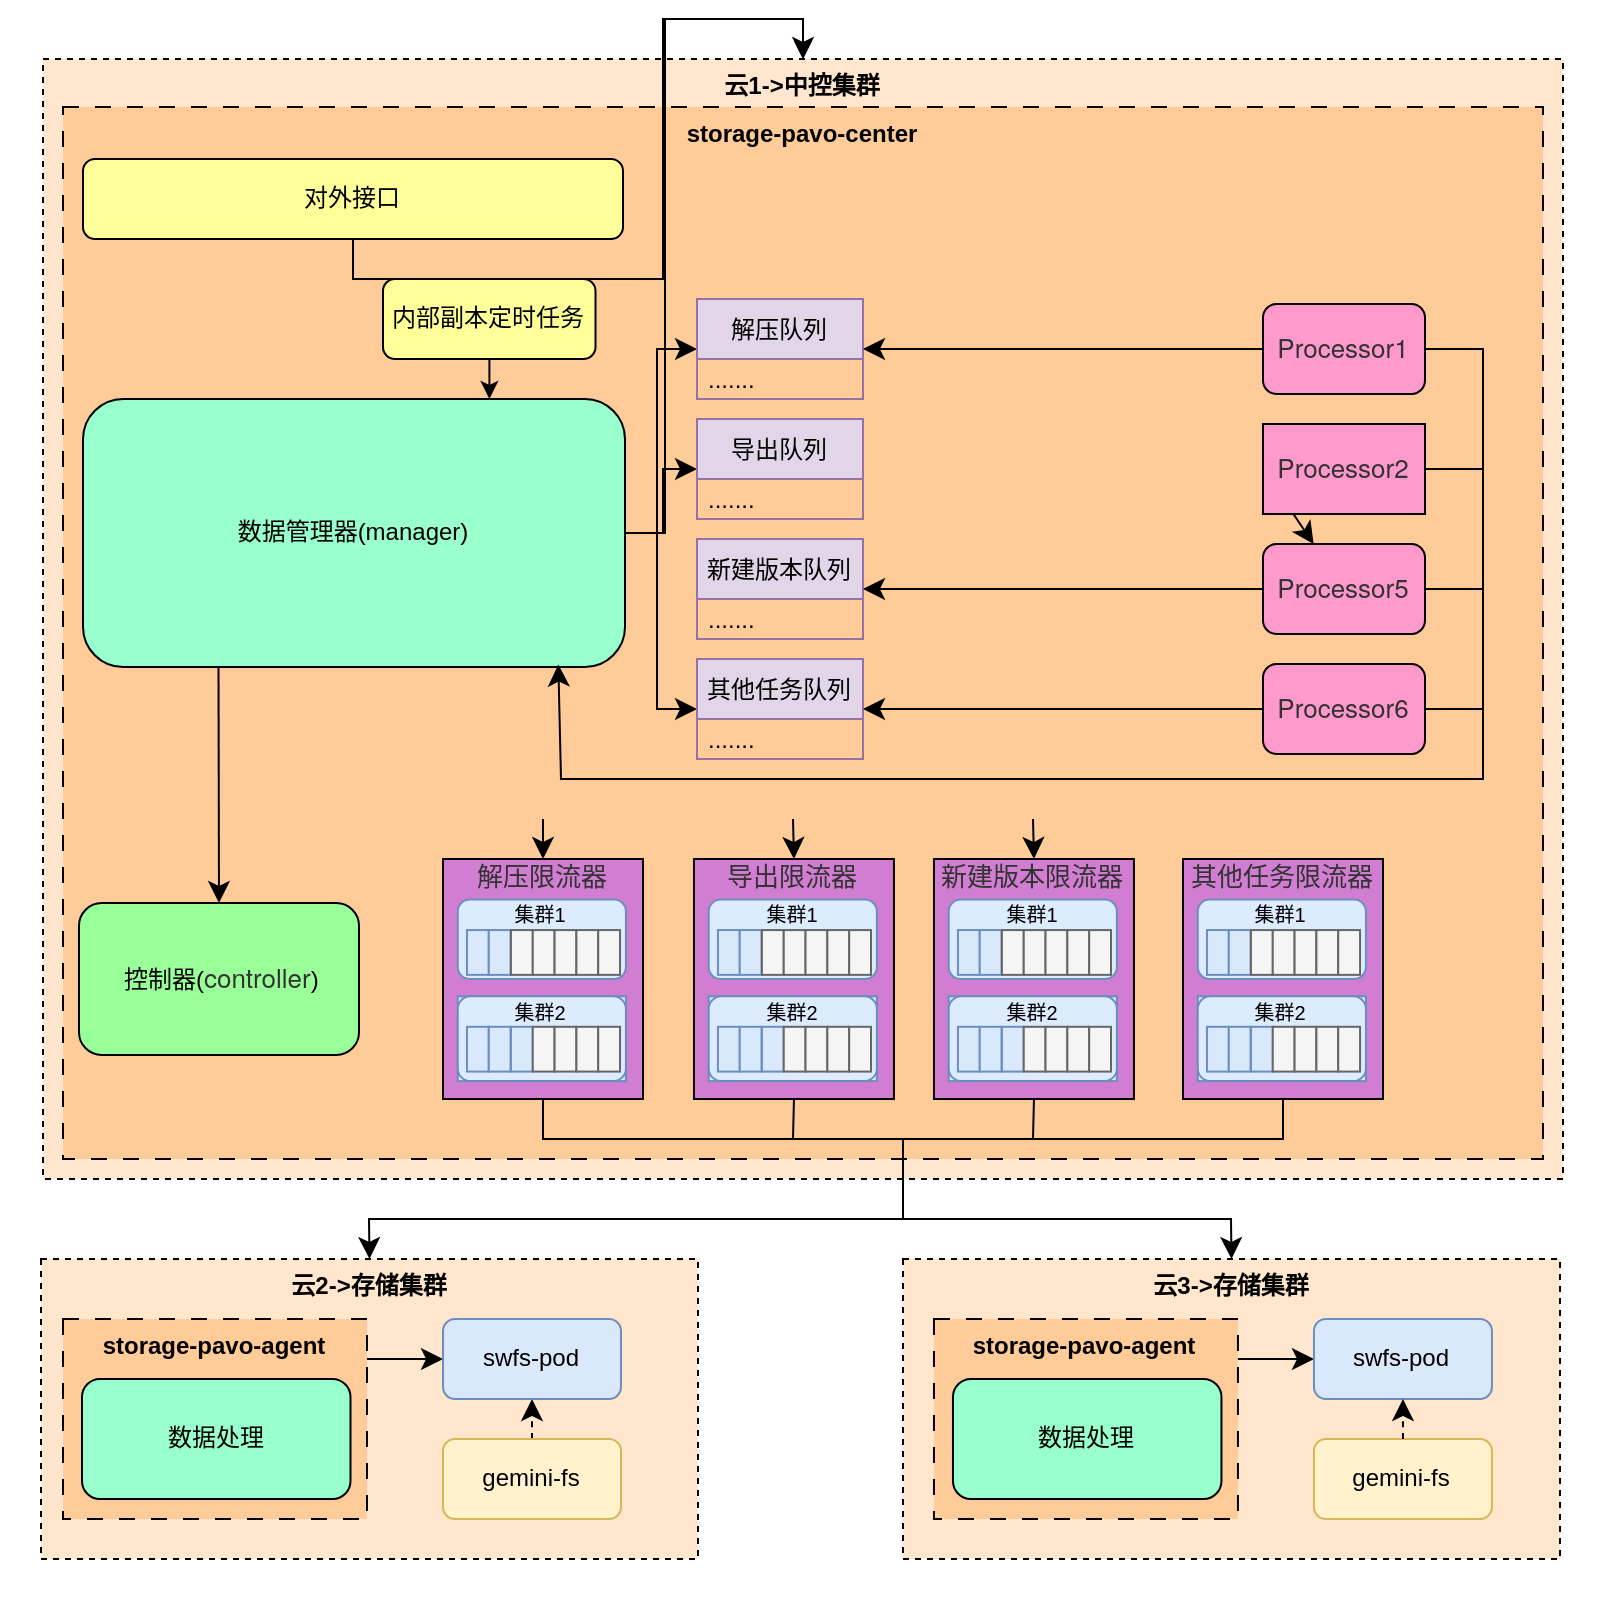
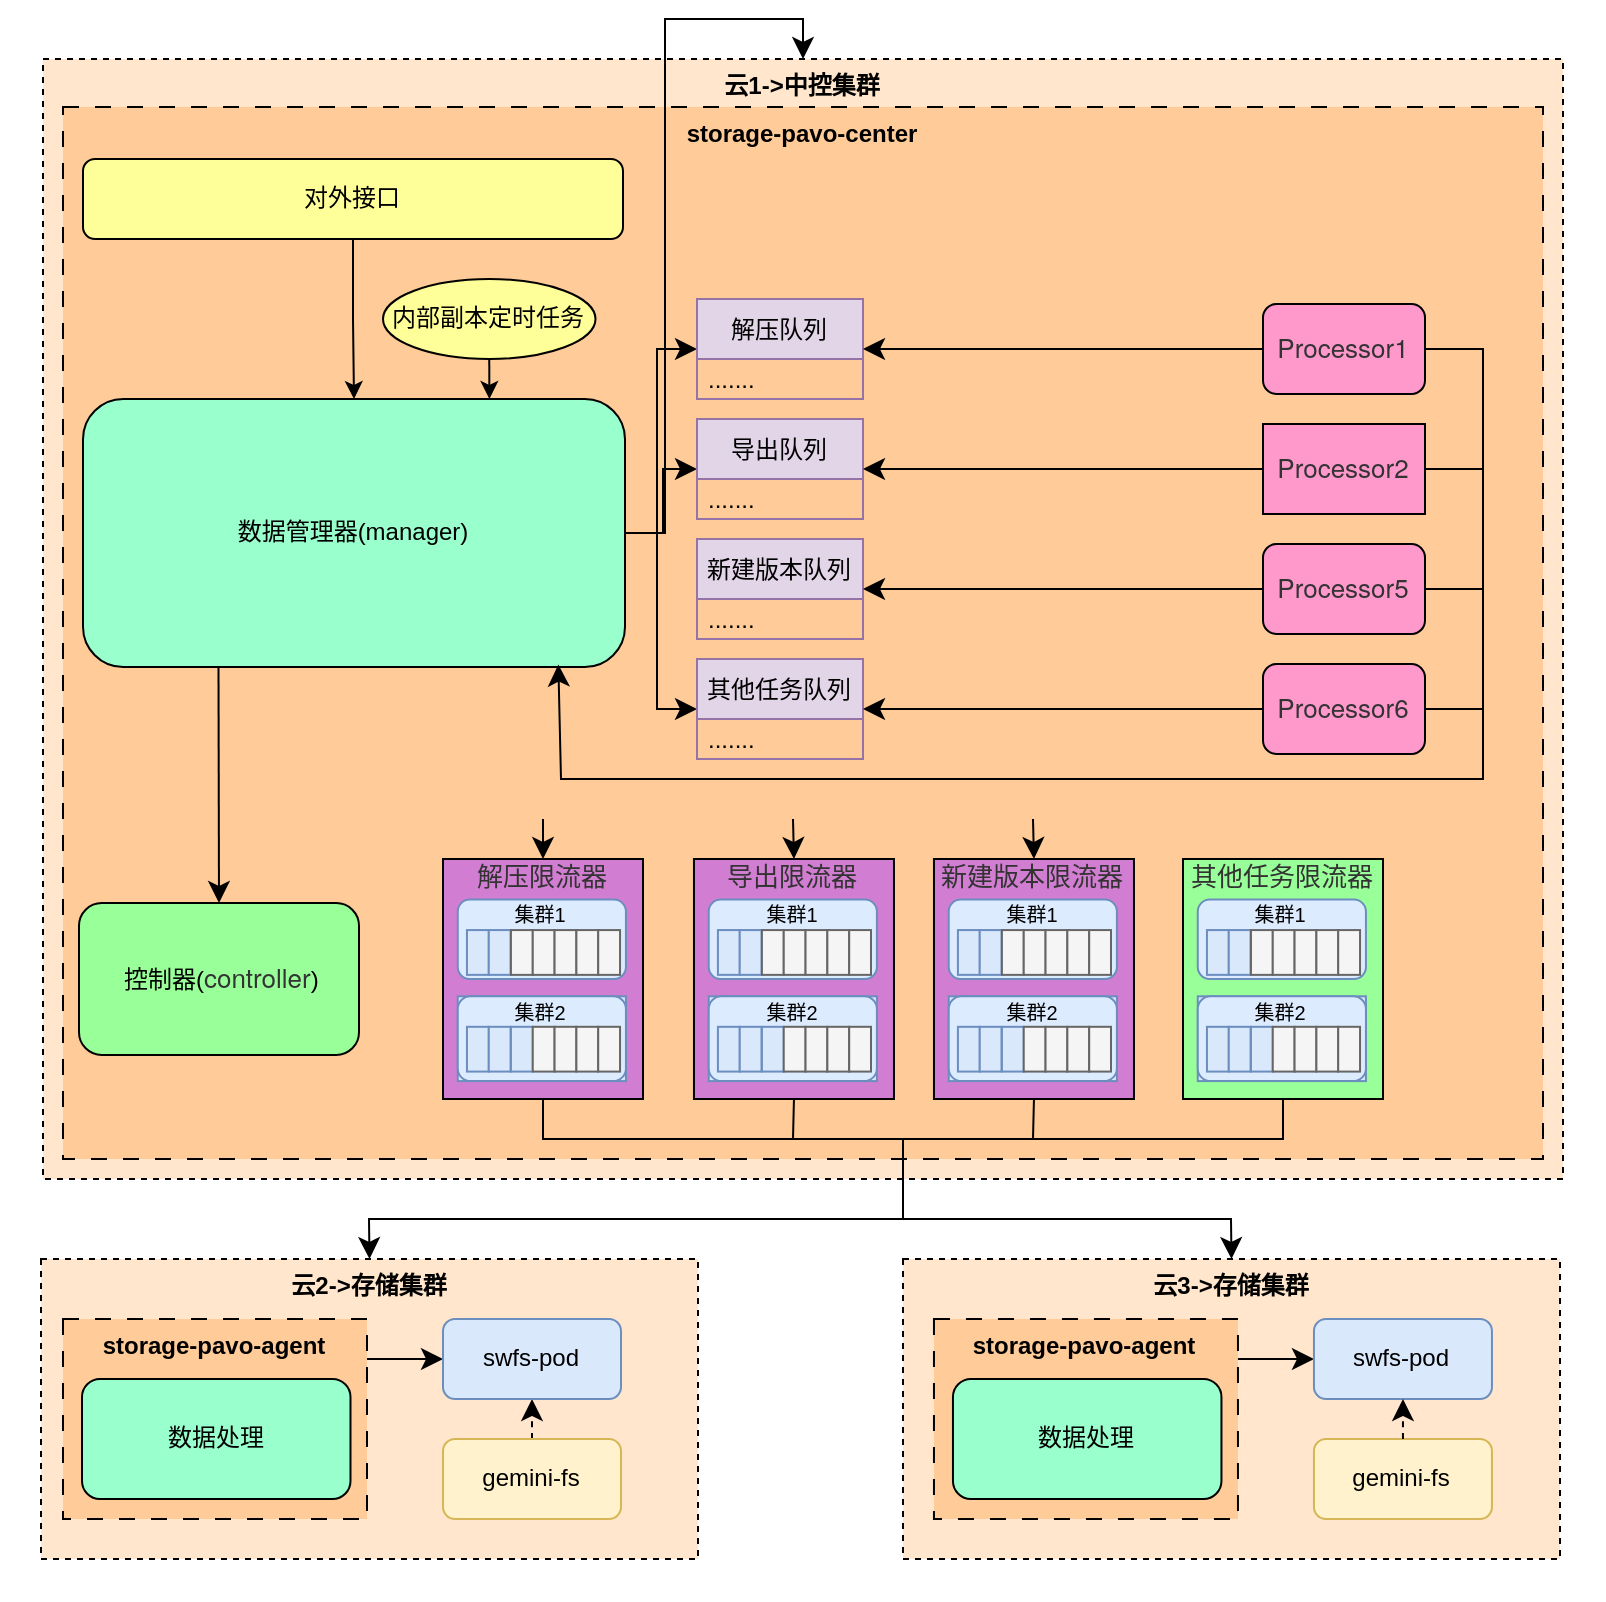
- <mxCell id="13" value="" style="edgeStyle=orthogonalEdgeStyle;rounded=0;orthogonalLoop=1;jettySize=auto;html=1;" edge="1" parent="1" source="5" target="2"><mxGeometry relative="1" as="geometry" /></mxCell>
+ <mxCell id="13" value="" style="edgeStyle=orthogonalEdgeStyle;rounded=0;orthogonalLoop=1;jettySize=auto;html=1;" edge="1" parent="1" source="5" target="12"><mxGeometry relative="1" as="geometry" /></mxCell>
- <mxCell id="4" value="内部副本定时任务" style="rounded=1;whiteSpace=wrap;html=1;fillColor=#FFFF99;" vertex="1" parent="1"><mxGeometry x="191" y="130" width="106.25" height="40" as="geometry" /></mxCell>
+ <mxCell id="4" value="内部副本定时任务" style="ellipse;whiteSpace=wrap;html=1;fillColor=#FFFF99;" vertex="1" parent="1"><mxGeometry x="191" y="130" width="106.25" height="40" as="geometry" /></mxCell>
- <mxCell id="60" style="edgeStyle=none;curved=1;rounded=0;orthogonalLoop=1;jettySize=auto;html=1;exitX=0;exitY=0.5;exitDx=0;exitDy=0;fontSize=12;startSize=8;endSize=8;" edge="1" parent="1" source="62" target="67"><mxGeometry relative="1" as="geometry"><mxPoint x="431" y="245" as="targetPoint" /></mxGeometry></mxCell>
+ <mxCell id="60" style="edgeStyle=none;curved=1;rounded=0;orthogonalLoop=1;jettySize=auto;html=1;exitX=0;exitY=0.5;exitDx=0;exitDy=0;entryX=1;entryY=0.5;entryDx=0;entryDy=0;fontSize=12;startSize=8;endSize=8;" edge="1" parent="1" source="62" target="58"><mxGeometry relative="1" as="geometry"><mxPoint x="431" y="245" as="targetPoint" /></mxGeometry></mxCell>
- <mxCell id="114" value="&lt;span style=&quot;color: rgb(51 , 51 , 51) ; font-family: &amp;quot;helvetica neue&amp;quot; , &amp;quot;helvetica&amp;quot; , &amp;quot;arial&amp;quot; , &amp;quot;hiragino sans gb&amp;quot; , &amp;quot;hiragino sans gb w3&amp;quot; , &amp;quot;microsoft yahei ui&amp;quot; , &amp;quot;microsoft yahei&amp;quot; , sans-serif ; font-size: 13px ; text-align: left&quot;&gt;其他任务限流器&lt;/span&gt;" style="rounded=1;whiteSpace=wrap;html=1;fillColor=#D17DD1;verticalAlign=top;container=0;arcSize=0;spacingTop=-6;" vertex="1" parent="113"><mxGeometry width="100" height="120" as="geometry" /></mxCell>
+ <mxCell id="114" value="&lt;span style=&quot;color: rgb(51 , 51 , 51) ; font-family: &amp;quot;helvetica neue&amp;quot; , &amp;quot;helvetica&amp;quot; , &amp;quot;arial&amp;quot; , &amp;quot;hiragino sans gb&amp;quot; , &amp;quot;hiragino sans gb w3&amp;quot; , &amp;quot;microsoft yahei ui&amp;quot; , &amp;quot;microsoft yahei&amp;quot; , sans-serif ; font-size: 13px ; text-align: left&quot;&gt;其他任务限流器&lt;/span&gt;" style="rounded=1;whiteSpace=wrap;html=1;fillColor=#99ff99;verticalAlign=top;container=0;arcSize=0;spacingTop=-6;" vertex="1" parent="113"><mxGeometry width="100" height="120" as="geometry" /></mxCell>
